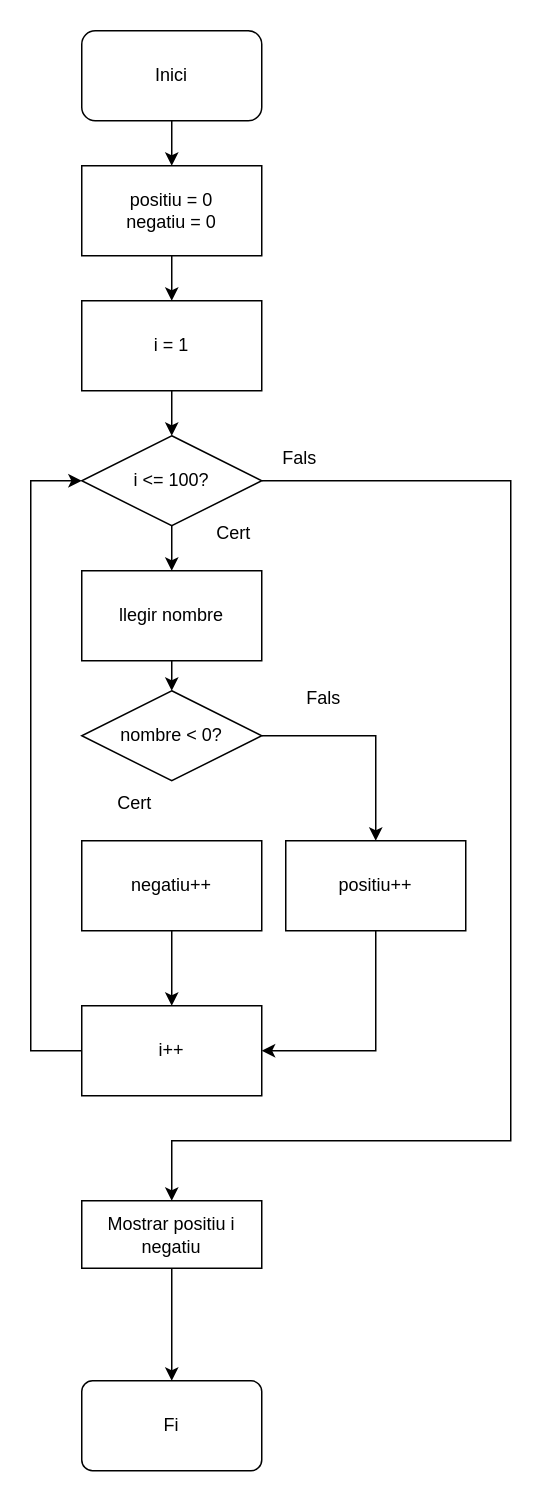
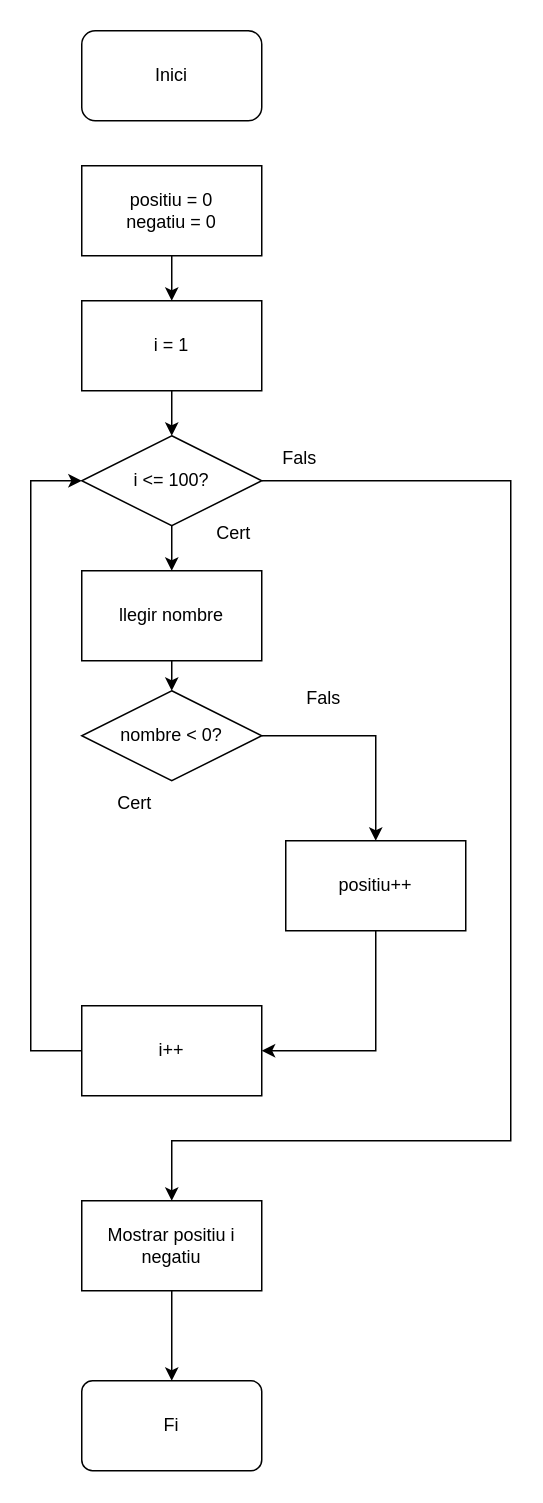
- <mxCell id="2" style="edgeStyle=orthogonalEdgeStyle;rounded=0;orthogonalLoop=1;jettySize=auto;html=1;entryX=0.5;entryY=0;entryDx=0;entryDy=0;" parent="1" source="3" target="13" edge="1"><mxGeometry relative="1" as="geometry"><mxPoint x="114" y="110" as="targetPoint" /></mxGeometry></mxCell>
- <mxCell id="18" value="negatiu++" style="rounded=0;whiteSpace=wrap;html=1;" parent="1" vertex="1"><mxGeometry x="54" y="560" width="120" height="60" as="geometry" /></mxCell>
- <mxCell id="17" style="edgeStyle=orthogonalEdgeStyle;rounded=0;orthogonalLoop=1;jettySize=auto;html=1;exitX=0.5;exitY=1;exitDx=0;exitDy=0;entryX=0.5;entryY=0;entryDx=0;entryDy=0;" parent="1" source="18" target="11" edge="1"><mxGeometry relative="1" as="geometry"><mxPoint x="114" y="650" as="targetPoint" /></mxGeometry></mxCell>
- <mxCell id="25" value="Mostrar positiu i negatiu" style="rounded=0;whiteSpace=wrap;html=1;" parent="1" vertex="1"><mxGeometry x="54" y="800" width="120" height="45" as="geometry" /></mxCell>
+ <mxCell id="25" value="Mostrar positiu i negatiu" style="rounded=0;whiteSpace=wrap;html=1;" parent="1" vertex="1"><mxGeometry x="54" y="800" width="120" height="60" as="geometry" /></mxCell>
